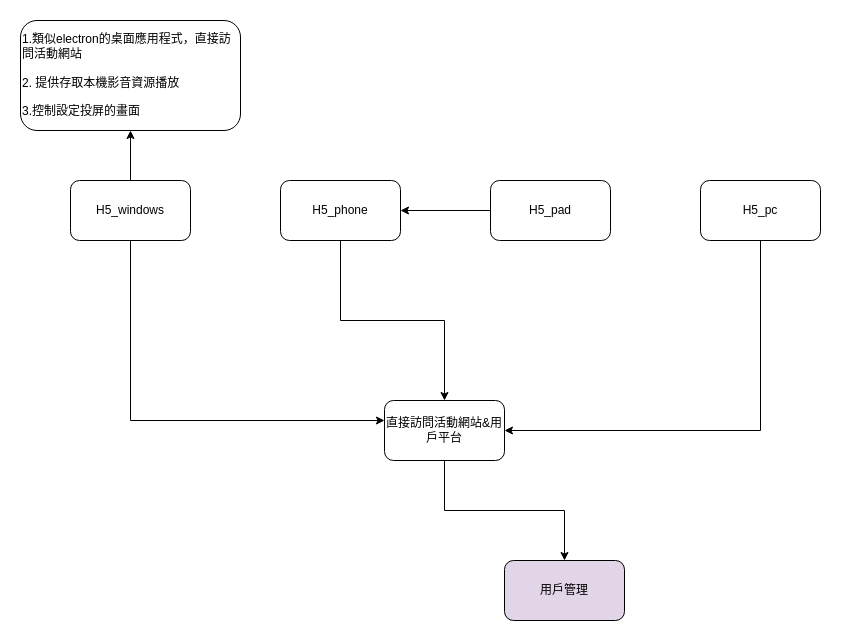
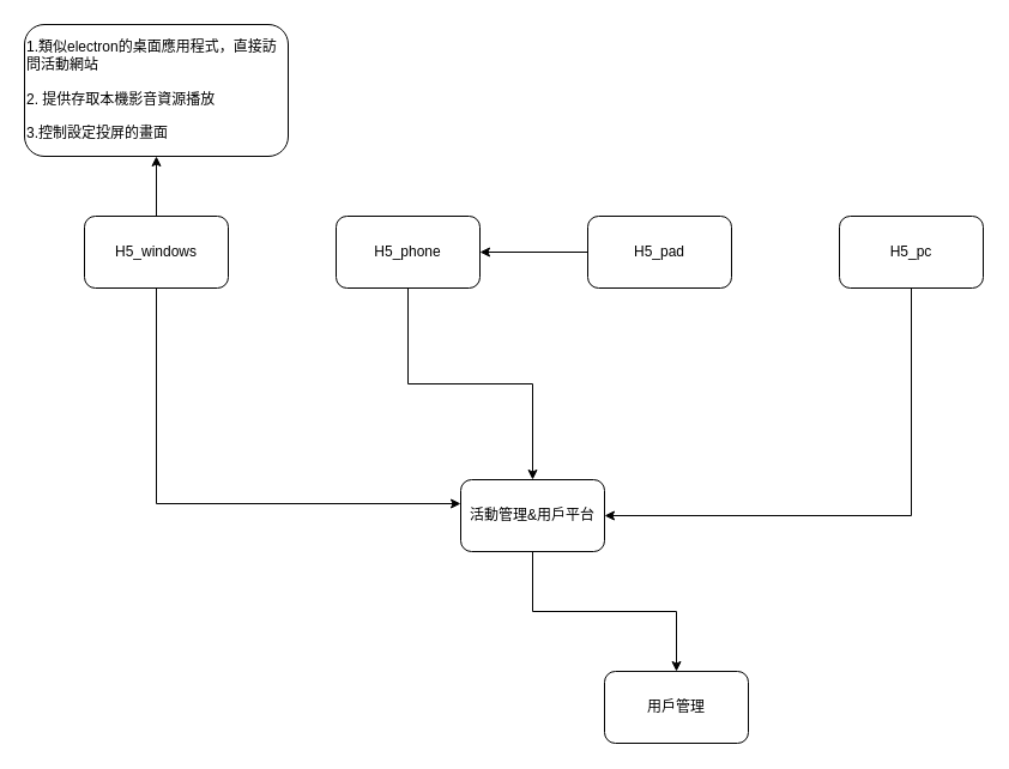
- <mxCell id="13" value="直接訪問活動網站&amp;amp;用戶平台" style="whiteSpace=wrap;html=1;rounded=1;" vertex="1" parent="1"><mxGeometry x="384" y="400" width="120" height="60" as="geometry" /></mxCell>
+ <mxCell id="13" value="活動管理&amp;amp;用戶平台" style="whiteSpace=wrap;html=1;rounded=1;" vertex="1" parent="1"><mxGeometry x="384" y="400" width="120" height="60" as="geometry" /></mxCell>
- <mxCell id="14" value="用戶管理" style="whiteSpace=wrap;html=1;rounded=1;fillColor=#e1d5e7;" vertex="1" parent="1"><mxGeometry x="504" y="560" width="120" height="60" as="geometry" /></mxCell>
+ <mxCell id="14" value="用戶管理" style="whiteSpace=wrap;html=1;rounded=1;" vertex="1" parent="1"><mxGeometry x="504" y="560" width="120" height="60" as="geometry" /></mxCell>
